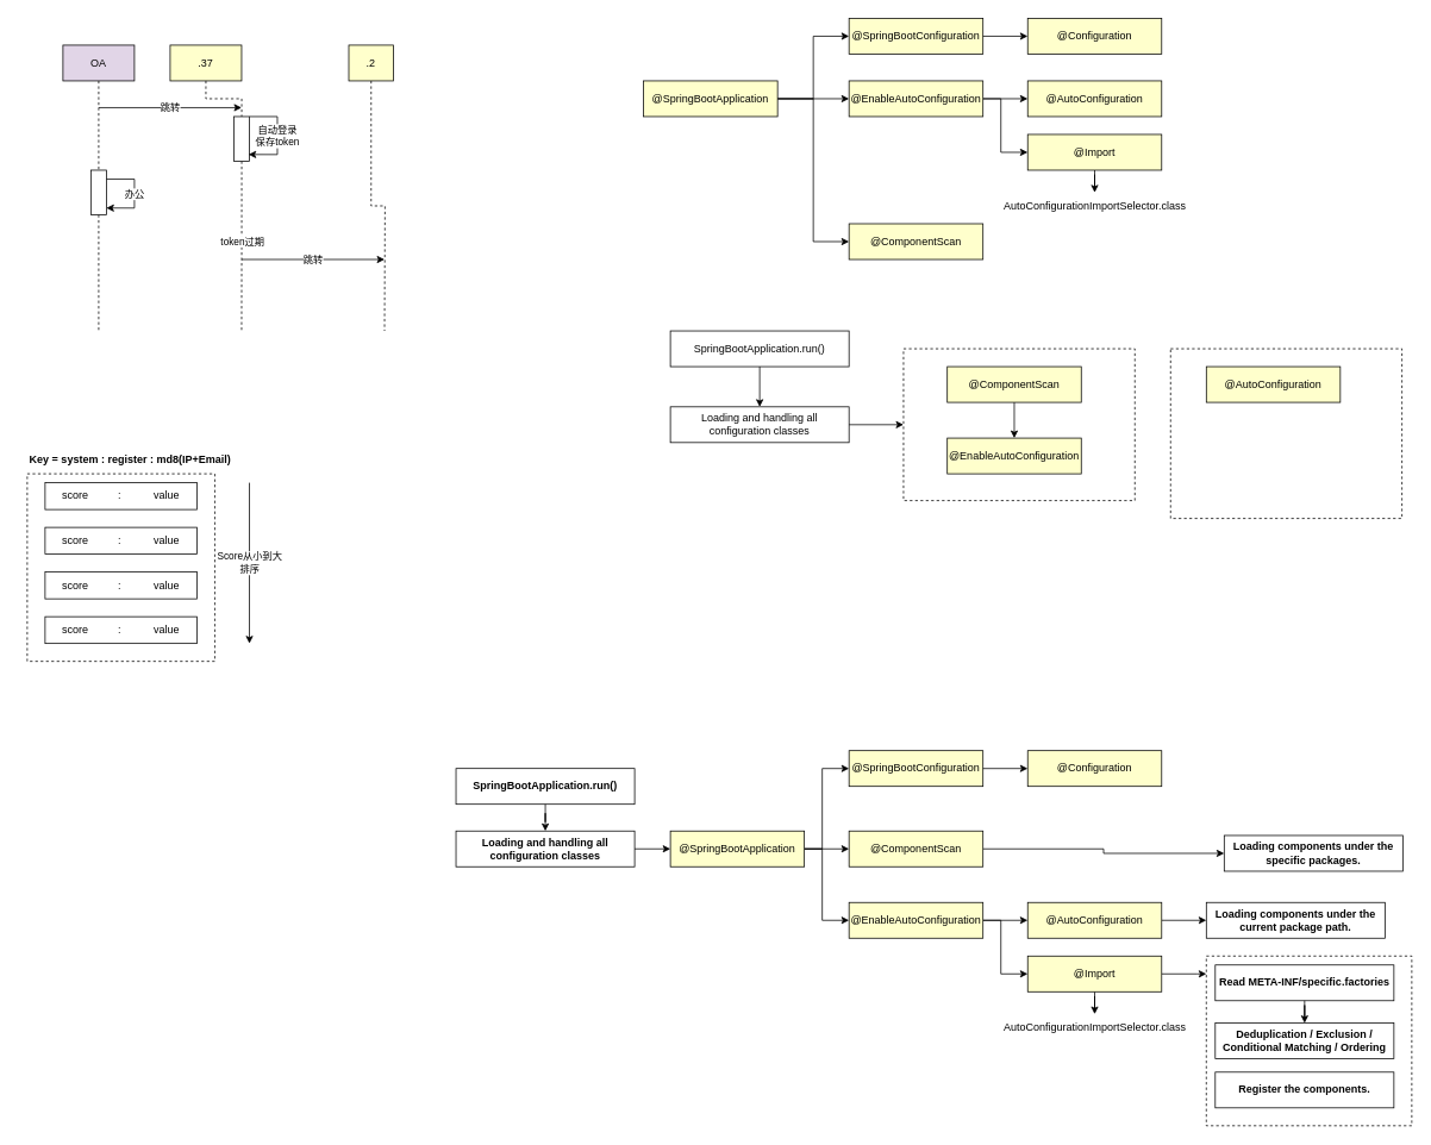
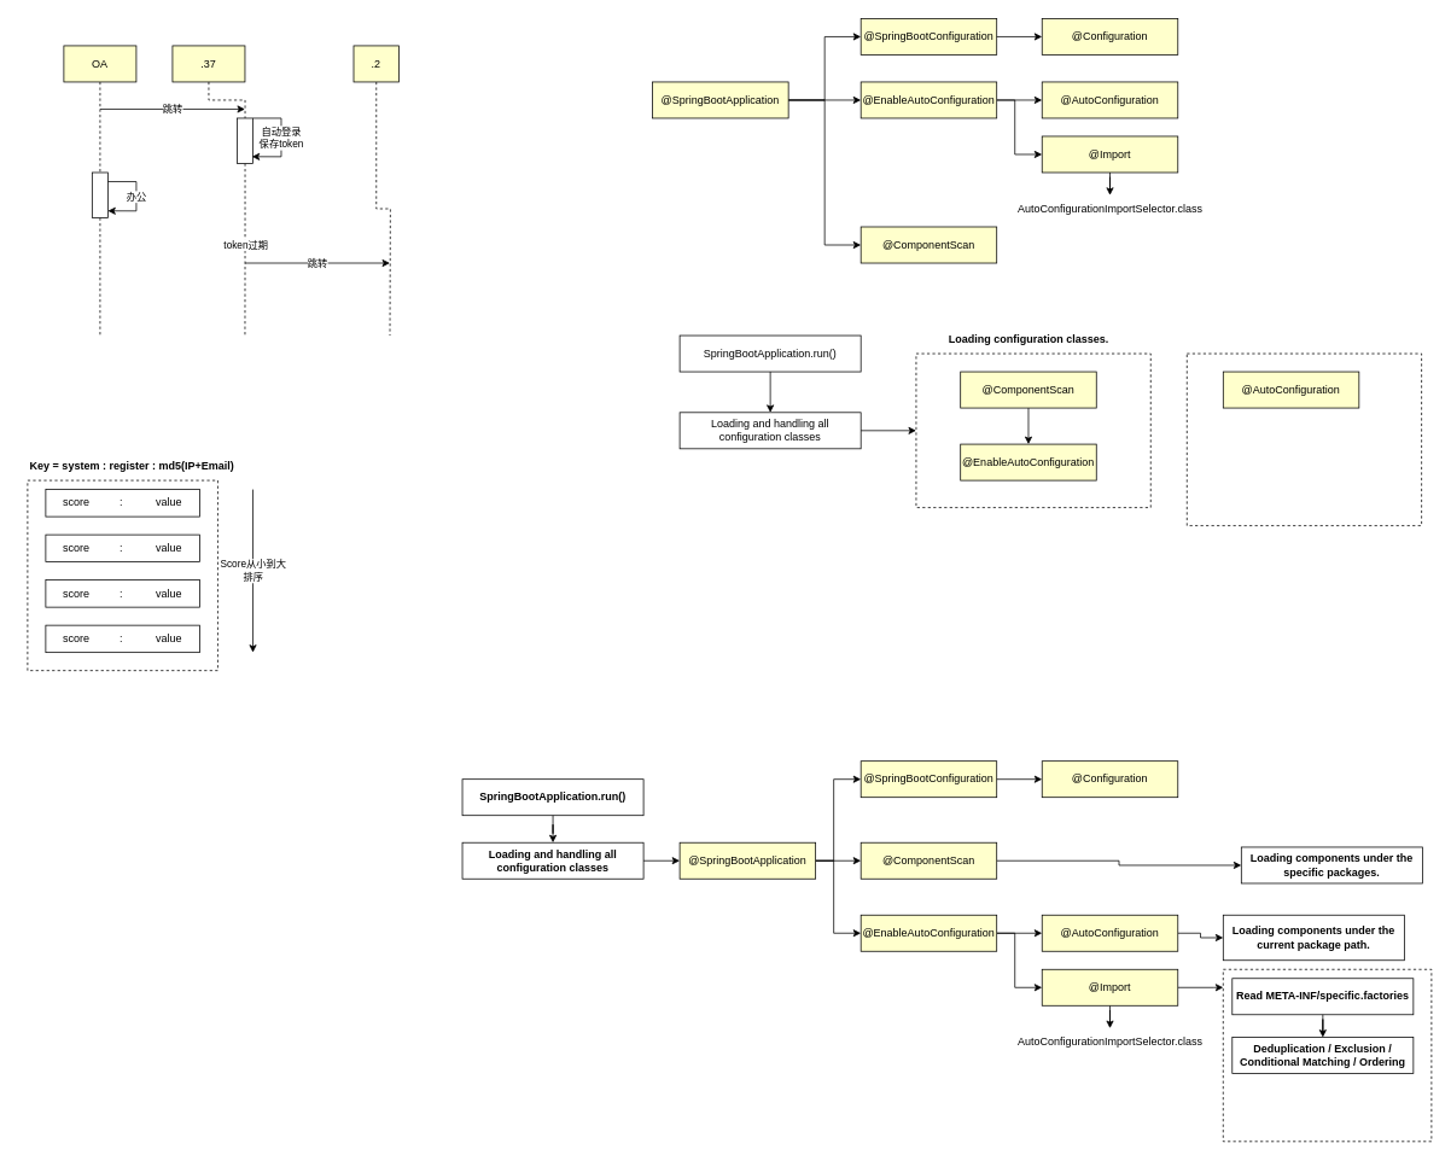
- <mxCell id="4" value="OA" style="rounded=0;whiteSpace=wrap;html=1;fillColor=#e1d5e7;" parent="1" vertex="1"><mxGeometry x="70" y="50" width="80" height="40" as="geometry" /></mxCell>
+ <mxCell id="4" value="OA" style="rounded=0;whiteSpace=wrap;html=1;fillColor=#FFFFCC;" parent="1" vertex="1"><mxGeometry x="70" y="50" width="80" height="40" as="geometry" /></mxCell>
+ <mxCell id="40" value="Loading configuration classes." style="text;html=1;align=center;verticalAlign=middle;resizable=0;points=[];autosize=1;strokeColor=none;fillColor=none;fontStyle=1" parent="1" vertex="1"><mxGeometry x="1045" y="360" width="180" height="30" as="geometry" /></mxCell>
- <mxCell id="73" value="&lt;b&gt;Key = system : register : md8(IP+Email)&lt;/b&gt;" style="text;html=1;align=center;verticalAlign=middle;resizable=0;points=[];autosize=1;strokeColor=none;fillColor=none;" vertex="1" parent="1"><mxGeometry x="20" y="500" width="250" height="30" as="geometry" /></mxCell>
+ <mxCell id="73" value="&lt;b&gt;Key = system : register : md5(IP+Email)&lt;/b&gt;" style="text;html=1;align=center;verticalAlign=middle;resizable=0;points=[];autosize=1;strokeColor=none;fillColor=none;" vertex="1" parent="1"><mxGeometry x="20" y="500" width="250" height="30" as="geometry" /></mxCell>
- <mxCell id="65" value="Loading components under the current package path." style="rounded=0;whiteSpace=wrap;html=1;fillColor=none;fontStyle=1" parent="1" vertex="1"><mxGeometry x="1350" y="1010" width="200" height="40" as="geometry" /></mxCell>
+ <mxCell id="65" value="Loading components under the current package path." style="rounded=0;whiteSpace=wrap;html=1;fillColor=none;fontStyle=1" parent="1" vertex="1"><mxGeometry x="1350" y="1010" width="200" height="50" as="geometry" /></mxCell>
- <mxCell id="71" value="Register the components." style="rounded=0;whiteSpace=wrap;html=1;fillColor=none;fontStyle=1" parent="1" vertex="1"><mxGeometry x="1360" y="1200" width="200" height="40" as="geometry" /></mxCell>
